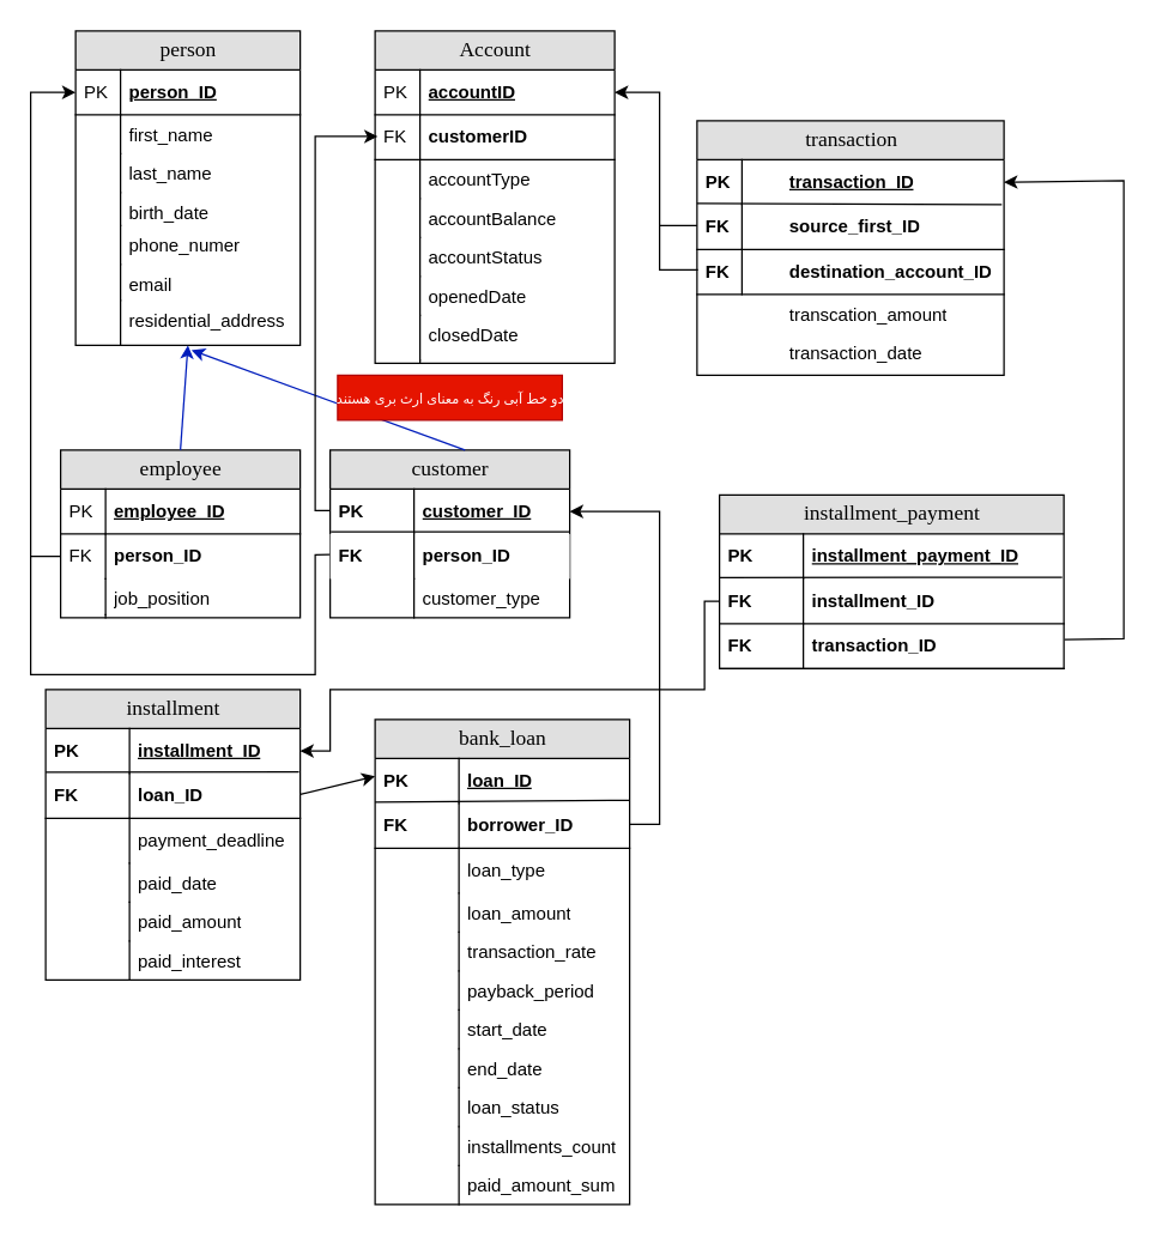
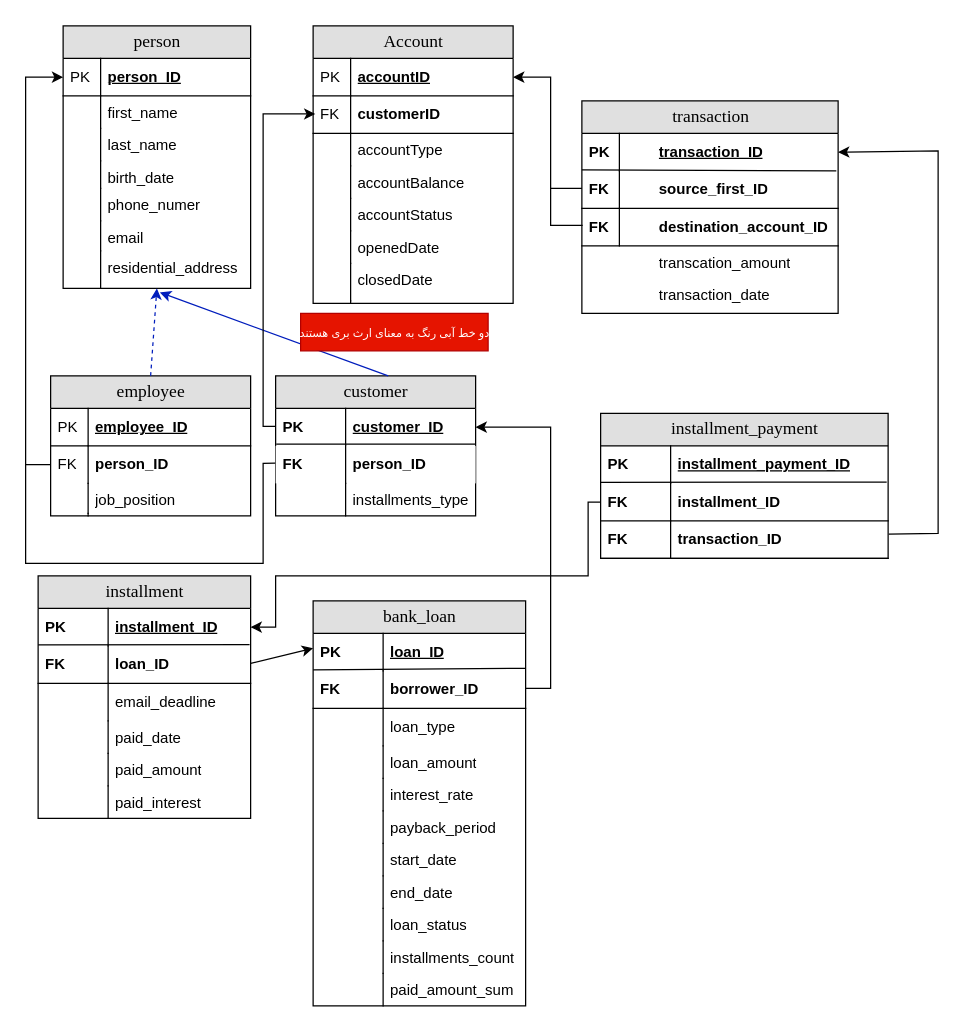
- <mxCell id="64" value="&lt;font style=&quot;font-size: 9px;&quot;&gt;دو خط آبی رنگ به معنای ارث بری هستند&lt;/font&gt;" style="text;html=1;align=center;verticalAlign=middle;resizable=0;points=[];autosize=1;strokeColor=#B20000;fillColor=#e51400;fontColor=#ffffff;" parent="1" vertex="1"><mxGeometry x="225" y="250" width="150" height="30" as="geometry" /></mxCell>
+ <mxCell id="64" value="&lt;font style=&quot;font-size: 9px;&quot;&gt;دو خط آبی رنگ به معنای ارث بری هستند&lt;/font&gt;" style="text;html=1;align=center;verticalAlign=middle;resizable=0;points=[];autosize=1;strokeColor=#B20000;fillColor=#e51400;fontColor=#ffffff;" parent="1" vertex="1"><mxGeometry x="240" y="250" width="150" height="30" as="geometry" /></mxCell>
- <mxCell id="62" value="" style="endArrow=classic;html=1;rounded=0;exitX=0.5;exitY=0;exitDx=0;exitDy=0;entryX=0.5;entryY=1;entryDx=0;entryDy=0;fillColor=#0050ef;strokeColor=#001DBC;" parent="1" source="52" target="19" edge="1"><mxGeometry width="50" height="50" relative="1" as="geometry"><mxPoint x="310" y="650" as="sourcePoint" /><mxPoint x="380" y="581" as="targetPoint" /></mxGeometry></mxCell>
+ <mxCell id="62" value="" style="endArrow=classic;html=1;rounded=0;exitX=0.5;exitY=0;exitDx=0;exitDy=0;entryX=0.5;entryY=1;entryDx=0;entryDy=0;fillColor=#0050ef;strokeColor=#001DBC;dashed=1;" parent="1" source="52" target="19" edge="1"><mxGeometry width="50" height="50" relative="1" as="geometry"><mxPoint x="310" y="650" as="sourcePoint" /><mxPoint x="380" y="581" as="targetPoint" /></mxGeometry></mxCell>
- <mxCell id="50" value="customer_type" style="shape=partialRectangle;top=0;left=0;right=0;bottom=0;html=1;align=left;verticalAlign=top;fillColor=none;spacingLeft=60;spacingRight=4;whiteSpace=wrap;overflow=hidden;rotatable=0;points=[[0,0.5],[1,0.5]];portConstraint=eastwest;dropTarget=0;" parent="44" vertex="1"><mxGeometry y="86" width="160" height="26" as="geometry" /></mxCell>
+ <mxCell id="50" value="installments_type" style="shape=partialRectangle;top=0;left=0;right=0;bottom=0;html=1;align=left;verticalAlign=top;fillColor=none;spacingLeft=60;spacingRight=4;whiteSpace=wrap;overflow=hidden;rotatable=0;points=[[0,0.5],[1,0.5]];portConstraint=eastwest;dropTarget=0;" parent="44" vertex="1"><mxGeometry y="86" width="160" height="26" as="geometry" /></mxCell>
- <mxCell id="95" value="payment_deadline" style="shape=partialRectangle;top=0;left=0;right=0;bottom=1;html=1;align=left;verticalAlign=middle;fillColor=none;spacingLeft=60;spacingRight=4;whiteSpace=wrap;overflow=hidden;rotatable=0;points=[[0,0.5],[1,0.5]];portConstraint=eastwest;dropTarget=0;fontStyle=0;strokeColor=none;" parent="89" vertex="1"><mxGeometry y="86" width="170" height="30" as="geometry" /></mxCell>
+ <mxCell id="95" value="email_deadline" style="shape=partialRectangle;top=0;left=0;right=0;bottom=1;html=1;align=left;verticalAlign=middle;fillColor=none;spacingLeft=60;spacingRight=4;whiteSpace=wrap;overflow=hidden;rotatable=0;points=[[0,0.5],[1,0.5]];portConstraint=eastwest;dropTarget=0;fontStyle=0;strokeColor=none;" parent="89" vertex="1"><mxGeometry y="86" width="170" height="30" as="geometry" /></mxCell>
- <mxCell id="75" value="transaction_rate" style="shape=partialRectangle;top=0;left=0;right=0;bottom=0;html=1;align=left;verticalAlign=top;fillColor=none;spacingLeft=60;spacingRight=4;whiteSpace=wrap;overflow=hidden;rotatable=0;points=[[0,0.5],[1,0.5]];portConstraint=eastwest;dropTarget=0;" parent="65" vertex="1"><mxGeometry y="142" width="170" height="26" as="geometry" /></mxCell>
+ <mxCell id="75" value="interest_rate" style="shape=partialRectangle;top=0;left=0;right=0;bottom=0;html=1;align=left;verticalAlign=top;fillColor=none;spacingLeft=60;spacingRight=4;whiteSpace=wrap;overflow=hidden;rotatable=0;points=[[0,0.5],[1,0.5]];portConstraint=eastwest;dropTarget=0;" parent="65" vertex="1"><mxGeometry y="142" width="170" height="26" as="geometry" /></mxCell>
